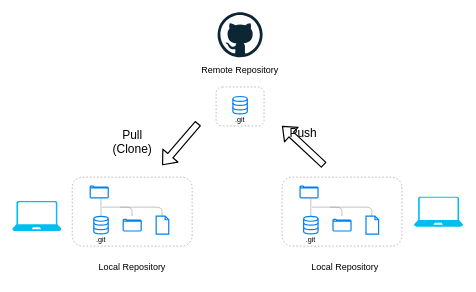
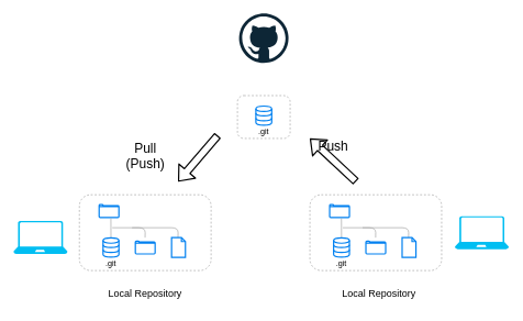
- <mxCell id="29" value="Remote Repository" style="text;html=1;strokeColor=none;fillColor=none;align=center;verticalAlign=middle;whiteSpace=wrap;rounded=0;fontSize=15;fontColor=#000000;" parent="1" vertex="1"><mxGeometry x="325" y="95" width="150" height="40" as="geometry" /></mxCell>
- <mxCell id="25" value="Pull (Clone)" style="text;html=1;strokeColor=none;fillColor=none;align=center;verticalAlign=middle;whiteSpace=wrap;rounded=0;fontSize=20;fontColor=#000000;" parent="1" vertex="1"><mxGeometry x="187.5" y="215" width="65" height="40" as="geometry" /></mxCell>
+ <mxCell id="25" value="Pull (Push)" style="text;html=1;strokeColor=none;fillColor=none;align=center;verticalAlign=middle;whiteSpace=wrap;rounded=0;fontSize=20;fontColor=#000000;" parent="1" vertex="1"><mxGeometry x="187.5" y="215" width="65" height="40" as="geometry" /></mxCell>
